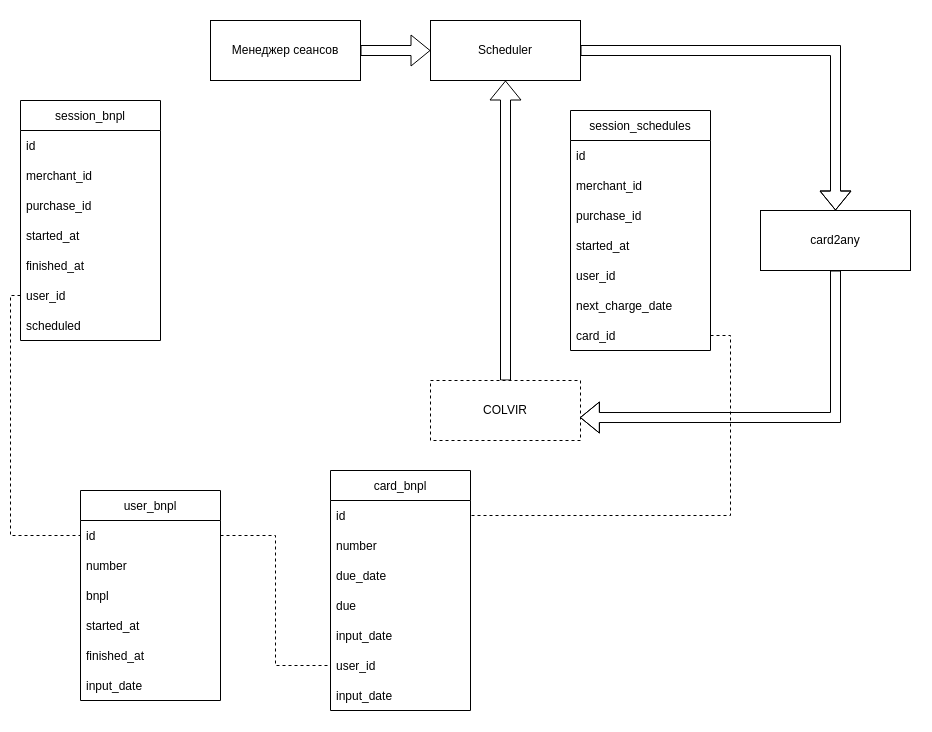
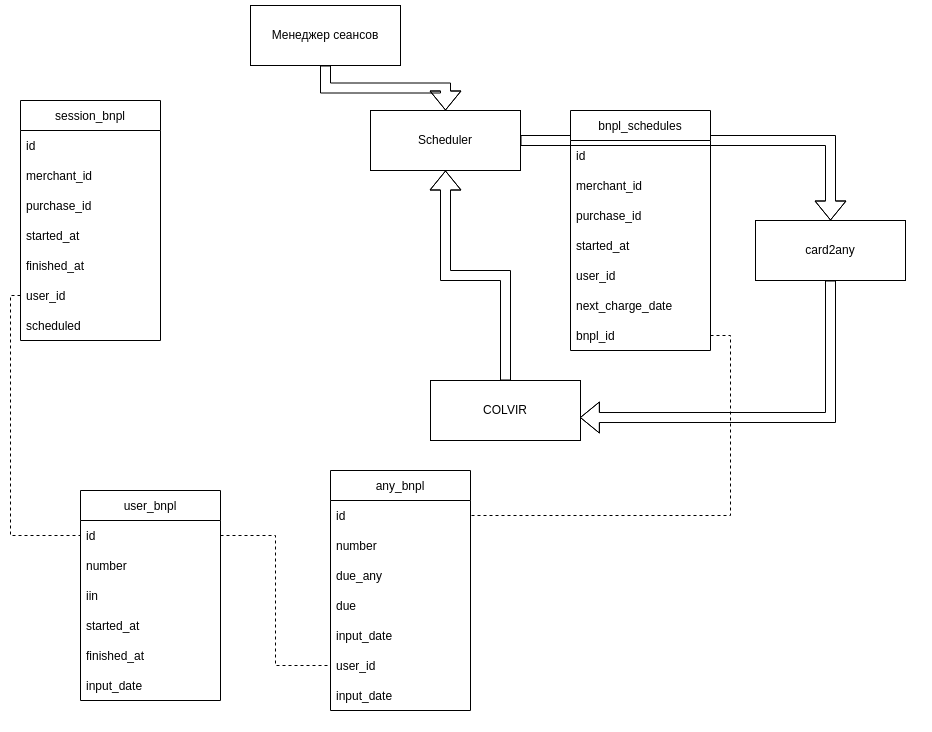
- <mxCell id="3" value="Менеджер сеансов" style="rounded=0;whiteSpace=wrap;html=1;" vertex="1" parent="1"><mxGeometry x="210" y="20" width="150" height="60" as="geometry" /></mxCell>
+ <mxCell id="3" value="Менеджер сеансов" style="rounded=0;whiteSpace=wrap;html=1;" vertex="1" parent="1"><mxGeometry x="250" y="5" width="150" height="60" as="geometry" /></mxCell>
- <mxCell id="5" value="Scheduler" style="rounded=0;whiteSpace=wrap;html=1;" vertex="1" parent="1"><mxGeometry x="430" y="20" width="150" height="60" as="geometry" /></mxCell>
+ <mxCell id="5" value="Scheduler" style="rounded=0;whiteSpace=wrap;html=1;" vertex="1" parent="1"><mxGeometry x="370" y="110" width="150" height="60" as="geometry" /></mxCell>
- <mxCell id="35" value="session_schedules" style="swimlane;fontStyle=0;childLayout=stackLayout;horizontal=1;startSize=30;horizontalStack=0;resizeParent=1;resizeParentMax=0;resizeLast=0;collapsible=1;marginBottom=0;" vertex="1" parent="1"><mxGeometry x="570" y="110" width="140" height="240" as="geometry" /></mxCell>
+ <mxCell id="35" value="bnpl_schedules" style="swimlane;fontStyle=0;childLayout=stackLayout;horizontal=1;startSize=30;horizontalStack=0;resizeParent=1;resizeParentMax=0;resizeLast=0;collapsible=1;marginBottom=0;" vertex="1" parent="1"><mxGeometry x="570" y="110" width="140" height="240" as="geometry" /></mxCell>
- <mxCell id="9" value="card2any" style="rounded=0;whiteSpace=wrap;html=1;" vertex="1" parent="1"><mxGeometry x="760" y="210" width="150" height="60" as="geometry" /></mxCell>
+ <mxCell id="9" value="card2any" style="rounded=0;whiteSpace=wrap;html=1;" vertex="1" parent="1"><mxGeometry x="755" y="220" width="150" height="60" as="geometry" /></mxCell>
- <mxCell id="42" value="card_id" style="text;strokeColor=none;fillColor=none;align=left;verticalAlign=middle;spacingLeft=4;spacingRight=4;overflow=hidden;points=[[0,0.5],[1,0.5]];portConstraint=eastwest;rotatable=0;" vertex="1" parent="35"><mxGeometry y="210" width="140" height="30" as="geometry" /></mxCell>
+ <mxCell id="42" value="bnpl_id" style="text;strokeColor=none;fillColor=none;align=left;verticalAlign=middle;spacingLeft=4;spacingRight=4;overflow=hidden;points=[[0,0.5],[1,0.5]];portConstraint=eastwest;rotatable=0;" vertex="1" parent="35"><mxGeometry y="210" width="140" height="30" as="geometry" /></mxCell>
- <mxCell id="8" value="COLVIR" style="rounded=0;whiteSpace=wrap;html=1;dashed=1;" vertex="1" parent="1"><mxGeometry x="430" y="380" width="150" height="60" as="geometry" /></mxCell>
+ <mxCell id="8" value="COLVIR" style="rounded=0;whiteSpace=wrap;html=1;" vertex="1" parent="1"><mxGeometry x="430" y="380" width="150" height="60" as="geometry" /></mxCell>
- <mxCell id="10" value="card_bnpl" style="swimlane;fontStyle=0;childLayout=stackLayout;horizontal=1;startSize=30;horizontalStack=0;resizeParent=1;resizeParentMax=0;resizeLast=0;collapsible=1;marginBottom=0;" vertex="1" parent="1"><mxGeometry x="330" y="470" width="140" height="240" as="geometry" /></mxCell>
+ <mxCell id="10" value="any_bnpl" style="swimlane;fontStyle=0;childLayout=stackLayout;horizontal=1;startSize=30;horizontalStack=0;resizeParent=1;resizeParentMax=0;resizeLast=0;collapsible=1;marginBottom=0;" vertex="1" parent="1"><mxGeometry x="330" y="470" width="140" height="240" as="geometry" /></mxCell>
- <mxCell id="13" value="due_date" style="text;strokeColor=none;fillColor=none;align=left;verticalAlign=middle;spacingLeft=4;spacingRight=4;overflow=hidden;points=[[0,0.5],[1,0.5]];portConstraint=eastwest;rotatable=0;" vertex="1" parent="10"><mxGeometry y="90" width="140" height="30" as="geometry" /></mxCell>
+ <mxCell id="13" value="due_any" style="text;strokeColor=none;fillColor=none;align=left;verticalAlign=middle;spacingLeft=4;spacingRight=4;overflow=hidden;points=[[0,0.5],[1,0.5]];portConstraint=eastwest;rotatable=0;" vertex="1" parent="10"><mxGeometry y="90" width="140" height="30" as="geometry" /></mxCell>
- <mxCell id="29" value="bnpl" style="text;strokeColor=none;fillColor=none;align=left;verticalAlign=middle;spacingLeft=4;spacingRight=4;overflow=hidden;points=[[0,0.5],[1,0.5]];portConstraint=eastwest;rotatable=0;" vertex="1" parent="26"><mxGeometry y="90" width="140" height="30" as="geometry" /></mxCell>
+ <mxCell id="29" value="iin" style="text;strokeColor=none;fillColor=none;align=left;verticalAlign=middle;spacingLeft=4;spacingRight=4;overflow=hidden;points=[[0,0.5],[1,0.5]];portConstraint=eastwest;rotatable=0;" vertex="1" parent="26"><mxGeometry y="90" width="140" height="30" as="geometry" /></mxCell>
